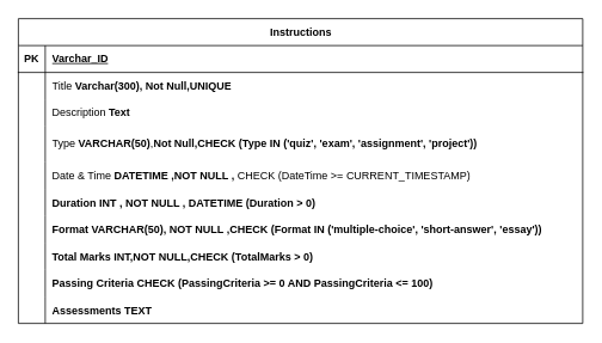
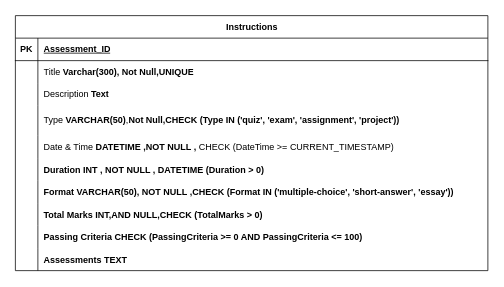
- <mxCell id="5" value="Varchar_ID" style="shape=partialRectangle;connectable=0;fillColor=none;top=0;left=0;bottom=0;right=0;align=left;spacingLeft=6;fontStyle=5;overflow=hidden;whiteSpace=wrap;html=1;" parent="3" vertex="1"><mxGeometry x="30.0" width="600.0" height="30" as="geometry"><mxRectangle width="600.0" height="30" as="alternateBounds" /></mxGeometry></mxCell>
+ <mxCell id="5" value="Assessment_ID" style="shape=partialRectangle;connectable=0;fillColor=none;top=0;left=0;bottom=0;right=0;align=left;spacingLeft=6;fontStyle=5;overflow=hidden;whiteSpace=wrap;html=1;" parent="3" vertex="1"><mxGeometry x="30.0" width="600.0" height="30" as="geometry"><mxRectangle width="600.0" height="30" as="alternateBounds" /></mxGeometry></mxCell>
- <mxCell id="26" value="Total Marks INT,NOT NULL,CHECK (TotalMarks &gt; 0)" style="shape=partialRectangle;connectable=0;fillColor=none;top=0;left=0;bottom=0;right=0;align=left;spacingLeft=6;overflow=hidden;fontStyle=1" vertex="1" parent="24"><mxGeometry x="30.0" width="600.0" height="30" as="geometry"><mxRectangle width="600.0" height="30" as="alternateBounds" /></mxGeometry></mxCell>
+ <mxCell id="26" value="Total Marks INT,AND NULL,CHECK (TotalMarks &gt; 0)" style="shape=partialRectangle;connectable=0;fillColor=none;top=0;left=0;bottom=0;right=0;align=left;spacingLeft=6;overflow=hidden;fontStyle=1" vertex="1" parent="24"><mxGeometry x="30.0" width="600.0" height="30" as="geometry"><mxRectangle width="600.0" height="30" as="alternateBounds" /></mxGeometry></mxCell>
